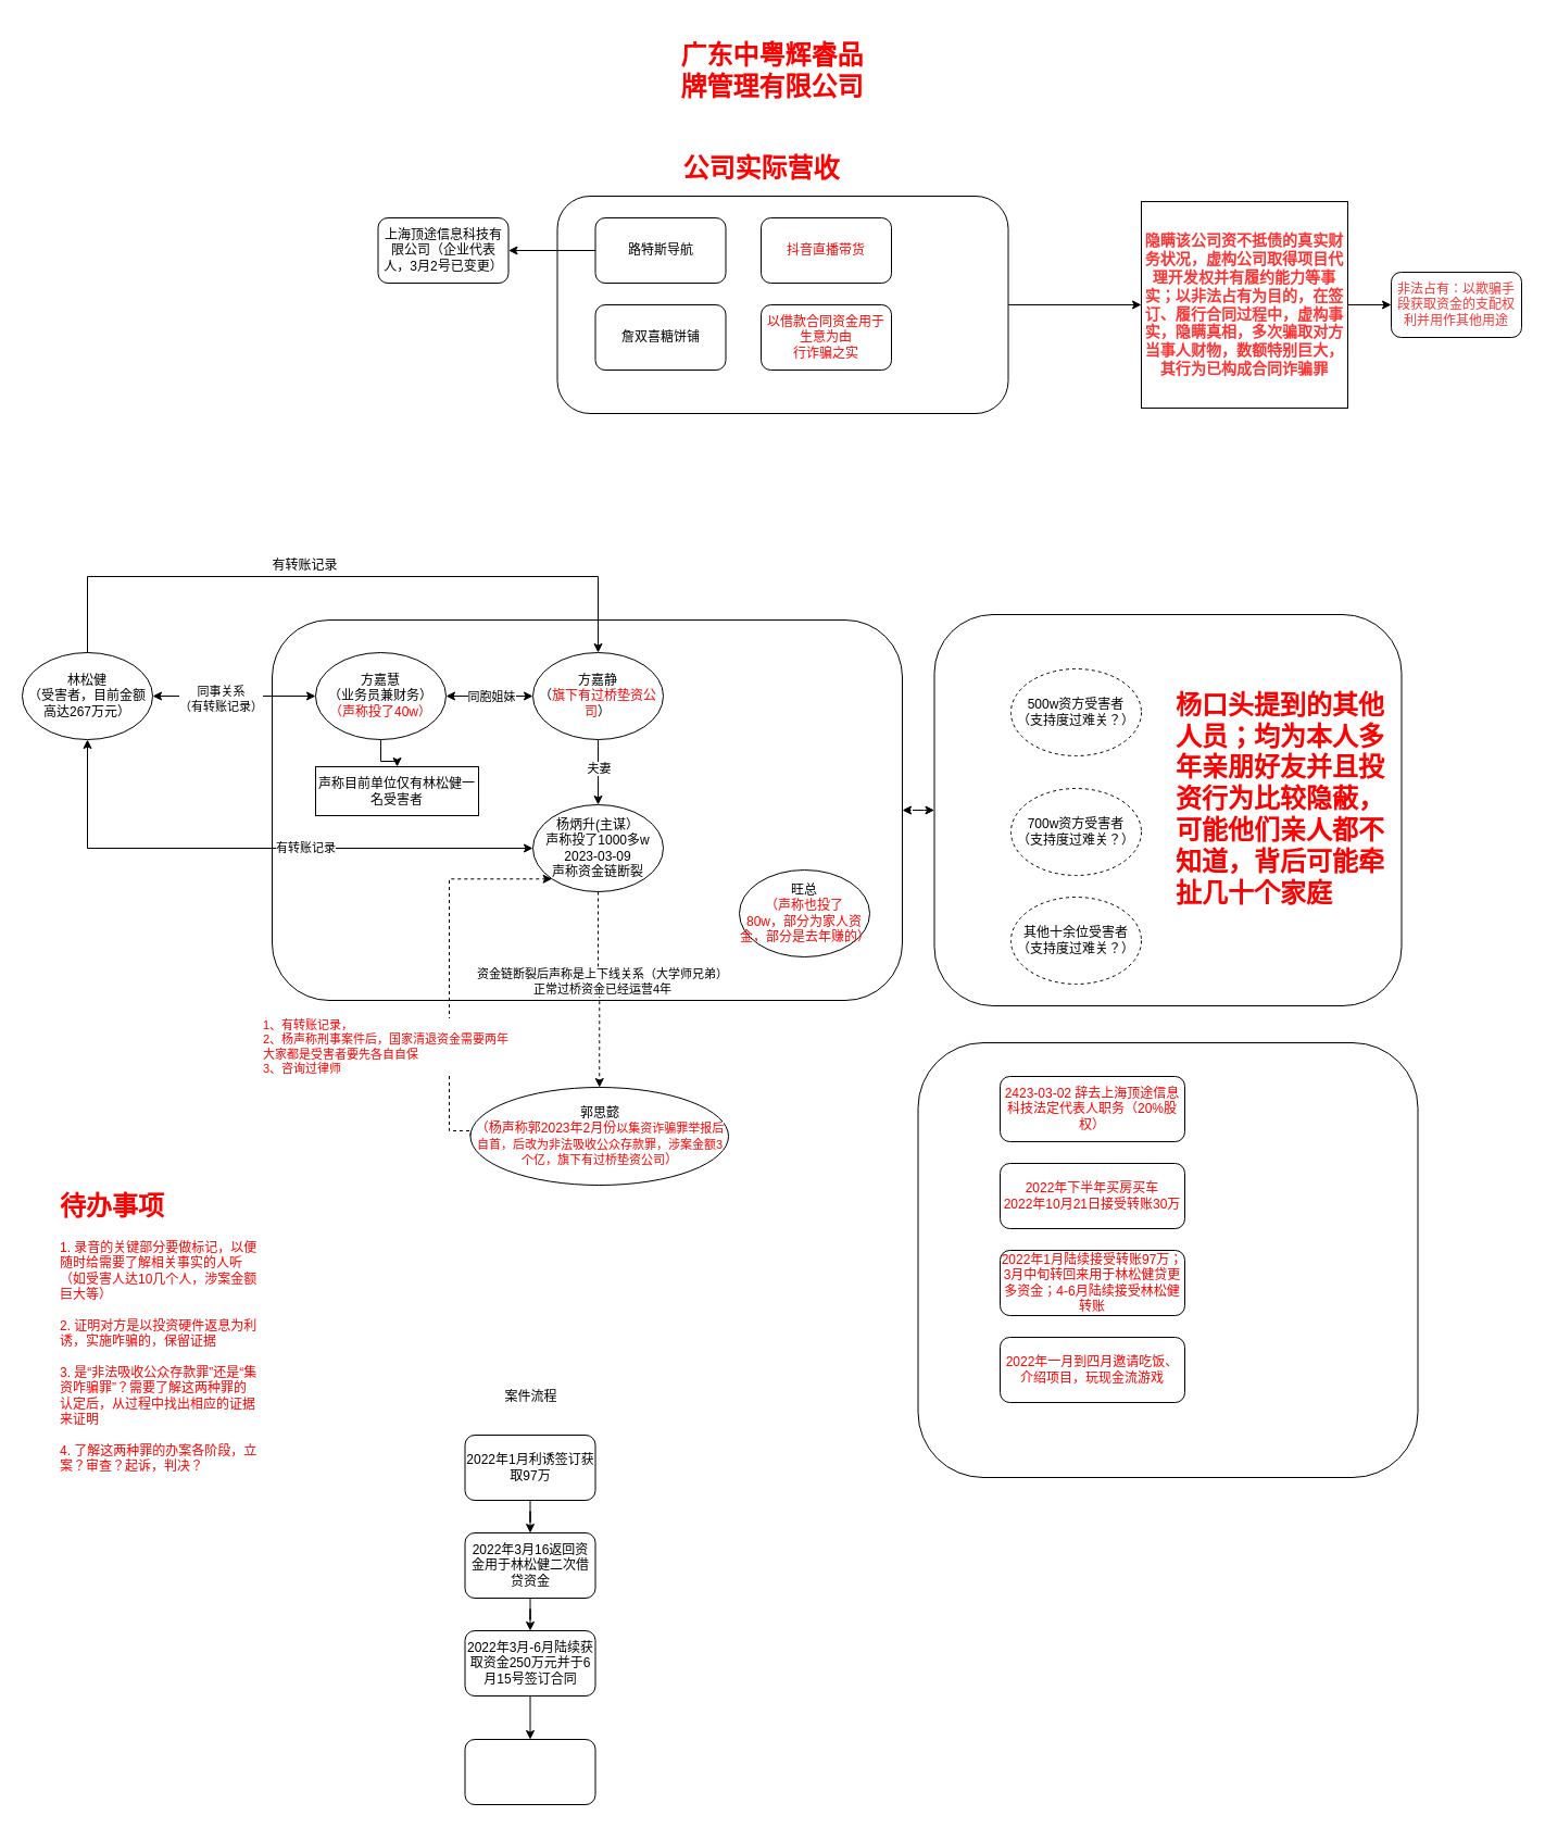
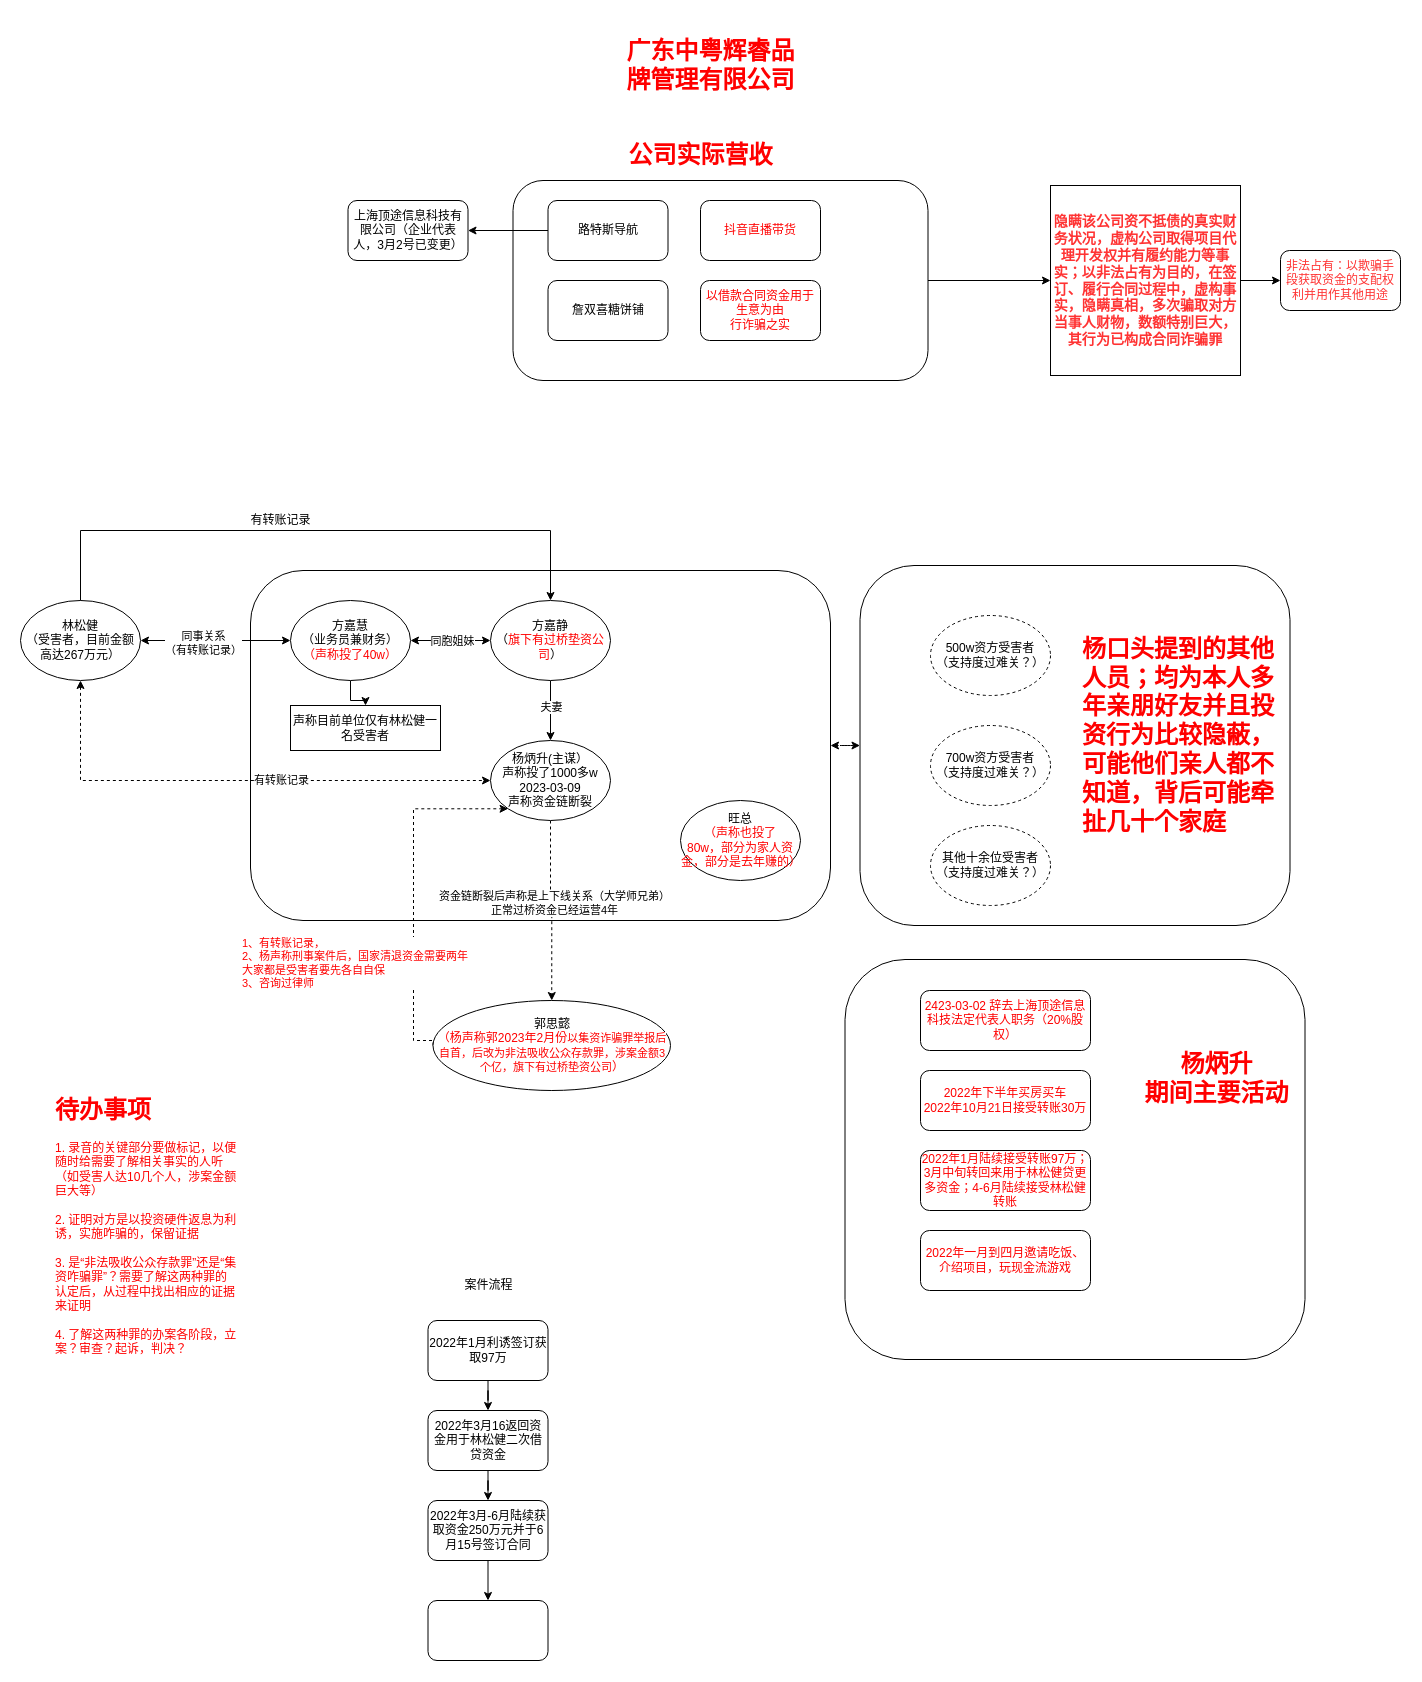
- <mxCell id="7" style="edgeStyle=orthogonalEdgeStyle;rounded=0;orthogonalLoop=1;jettySize=auto;html=1;exitX=0.5;exitY=1;exitDx=0;exitDy=0;entryX=0;entryY=0.5;entryDx=0;entryDy=0;startArrow=classic;startFill=1;" parent="1" source="9" target="19" edge="1"><mxGeometry relative="1" as="geometry"><Array as="points"><mxPoint x="80" y="780" /></Array></mxGeometry></mxCell>
+ <mxCell id="7" style="edgeStyle=orthogonalEdgeStyle;rounded=0;orthogonalLoop=1;jettySize=auto;html=1;exitX=0.5;exitY=1;exitDx=0;exitDy=0;entryX=0;entryY=0.5;entryDx=0;entryDy=0;startArrow=classic;startFill=1;dashed=1;" parent="1" source="9" target="19" edge="1"><mxGeometry relative="1" as="geometry"><Array as="points"><mxPoint x="80" y="780" /></Array></mxGeometry></mxCell>
+ <mxCell id="34" value="杨炳升&lt;br&gt;期间主要活动" style="text;strokeColor=none;fillColor=none;html=1;fontSize=24;fontStyle=1;verticalAlign=middle;align=center;dashed=1;fontColor=#FF0000;" parent="1" vertex="1"><mxGeometry x="1141.5" y="1050" width="148" height="55" as="geometry" /></mxCell>
